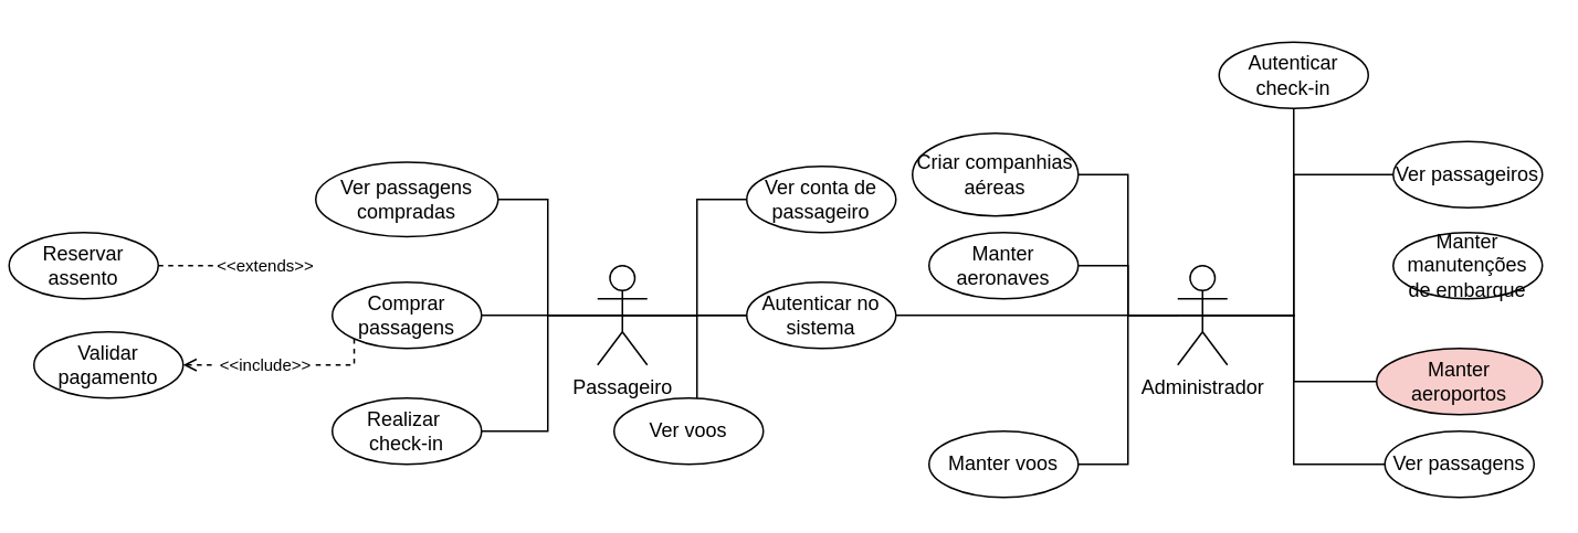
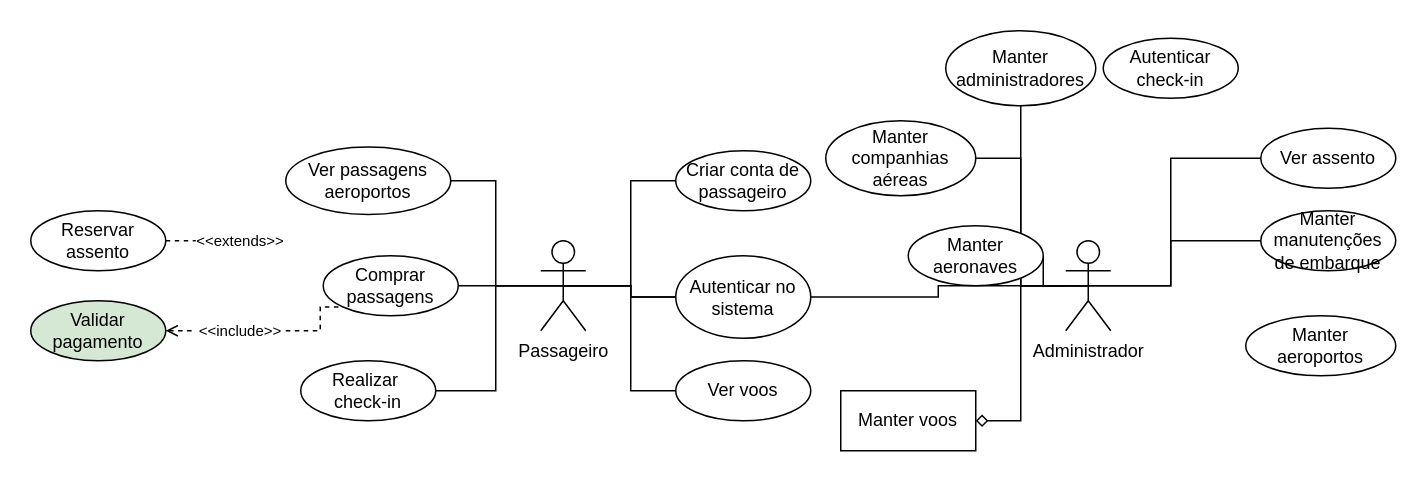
+ <mxCell id="31" value="Manter administradores" style="ellipse;whiteSpace=wrap;html=1;" parent="1" vertex="1"><mxGeometry x="630" y="20" width="100" height="50" as="geometry" /></mxCell>
- <mxCell id="33" style="edgeStyle=orthogonalEdgeStyle;rounded=0;orthogonalLoop=1;jettySize=auto;html=1;exitX=0.5;exitY=0.5;exitDx=0;exitDy=0;exitPerimeter=0;entryX=0.5;entryY=1;entryDx=0;entryDy=0;endArrow=none;endFill=0;" parent="1" source="18" target="32" edge="1"><mxGeometry relative="1" as="geometry"><mxPoint x="780" y="70" as="targetPoint" /><Array as="points"><mxPoint x="780" y="190" /><mxPoint x="780" y="65" /></Array></mxGeometry></mxCell>
+ <mxCell id="16" style="edgeStyle=orthogonalEdgeStyle;rounded=0;orthogonalLoop=1;jettySize=auto;html=1;exitX=0.5;exitY=0.5;exitDx=0;exitDy=0;exitPerimeter=0;entryX=0.5;entryY=1;entryDx=0;entryDy=0;endArrow=none;endFill=0;" parent="1" source="18" target="31" edge="1"><mxGeometry relative="1" as="geometry"><Array as="points"><mxPoint x="680" y="190" /><mxPoint x="680" y="80" /></Array></mxGeometry></mxCell>
- <mxCell id="26" value="Criar companhias aéreas" style="ellipse;whiteSpace=wrap;html=1;" parent="1" vertex="1"><mxGeometry x="550" y="80" width="100" height="50" as="geometry" /></mxCell>
+ <mxCell id="26" value="Manter companhias aéreas" style="ellipse;whiteSpace=wrap;html=1;" parent="1" vertex="1"><mxGeometry x="550" y="80" width="100" height="50" as="geometry" /></mxCell>
- <mxCell id="30" value="Ver passageiros" style="ellipse;whiteSpace=wrap;html=1;" parent="1" vertex="1"><mxGeometry x="840" y="85" width="90" height="40" as="geometry" /></mxCell>
+ <mxCell id="30" value="Ver assento" style="ellipse;whiteSpace=wrap;html=1;" parent="1" vertex="1"><mxGeometry x="840" y="85" width="90" height="40" as="geometry" /></mxCell>
- <mxCell id="34" value="Ver passagens compradas" style="ellipse;whiteSpace=wrap;html=1;" parent="1" vertex="1"><mxGeometry x="190" y="97.5" width="110" height="45" as="geometry" /></mxCell>
+ <mxCell id="34" value="Ver passagens aeroportos" style="ellipse;whiteSpace=wrap;html=1;" parent="1" vertex="1"><mxGeometry x="190" y="97.5" width="110" height="45" as="geometry" /></mxCell>
- <mxCell id="28" value="Ver conta de passageiro" style="ellipse;whiteSpace=wrap;html=1;" parent="1" vertex="1"><mxGeometry x="450" y="100" width="90" height="40" as="geometry" /></mxCell>
+ <mxCell id="28" value="Criar conta de passageiro" style="ellipse;whiteSpace=wrap;html=1;" parent="1" vertex="1"><mxGeometry x="450" y="100" width="90" height="40" as="geometry" /></mxCell>
- <mxCell id="40" value="Reservar assento" style="ellipse;whiteSpace=wrap;html=1;" vertex="1" parent="1"><mxGeometry x="5" y="140" width="90" height="40" as="geometry" /></mxCell>
+ <mxCell id="40" value="Reservar assento" style="ellipse;whiteSpace=wrap;html=1;" vertex="1" parent="1"><mxGeometry x="20" y="140" width="90" height="40" as="geometry" /></mxCell>
- <mxCell id="23" value="Manter aeronaves" style="ellipse;whiteSpace=wrap;html=1;" parent="1" vertex="1"><mxGeometry x="560" y="140" width="90" height="40" as="geometry" /></mxCell>
+ <mxCell id="23" value="Manter aeronaves" style="ellipse;whiteSpace=wrap;html=1;" parent="1" vertex="1"><mxGeometry x="605" y="150" width="90" height="40" as="geometry" /></mxCell>
+ <mxCell id="11" style="edgeStyle=orthogonalEdgeStyle;rounded=0;orthogonalLoop=1;jettySize=auto;html=1;exitX=0.5;exitY=0.5;exitDx=0;exitDy=0;exitPerimeter=0;entryX=0;entryY=0.5;entryDx=0;entryDy=0;endArrow=none;endFill=0;" parent="1" source="18" target="25" edge="1"><mxGeometry relative="1" as="geometry"><Array as="points"><mxPoint x="780" y="190" /><mxPoint x="780" y="160" /></Array></mxGeometry></mxCell>
- <mxCell id="20" value="Comprar passagens" style="ellipse;whiteSpace=wrap;html=1;" parent="1" vertex="1"><mxGeometry x="200" y="170" width="90" height="40" as="geometry" /></mxCell>
+ <mxCell id="20" value="Comprar passagens" style="ellipse;whiteSpace=wrap;html=1;" parent="1" vertex="1"><mxGeometry x="215" y="170" width="90" height="40" as="geometry" /></mxCell>
- <mxCell id="19" value="&lt;div&gt;Autenticar no&lt;/div&gt;&lt;div&gt;sistema&lt;br&gt;&lt;/div&gt;" style="ellipse;whiteSpace=wrap;html=1;" parent="1" vertex="1"><mxGeometry x="450" y="170" width="90" height="40" as="geometry" /></mxCell>
+ <mxCell id="19" value="&lt;div&gt;Autenticar no&lt;/div&gt;&lt;div&gt;sistema&lt;br&gt;&lt;/div&gt;" style="ellipse;whiteSpace=wrap;html=1;" parent="1" vertex="1"><mxGeometry x="450" y="170" width="90" height="55" as="geometry" /></mxCell>
- <mxCell id="36" value="Validar pagamento" style="ellipse;whiteSpace=wrap;html=1;" parent="1" vertex="1"><mxGeometry x="20" y="200" width="90" height="40" as="geometry" /></mxCell>
+ <mxCell id="36" value="Validar pagamento" style="ellipse;whiteSpace=wrap;html=1;fillColor=#d5e8d4;" parent="1" vertex="1"><mxGeometry x="20" y="200" width="90" height="40" as="geometry" /></mxCell>
- <mxCell id="10" style="edgeStyle=orthogonalEdgeStyle;rounded=0;orthogonalLoop=1;jettySize=auto;html=1;exitX=0.5;exitY=0.5;exitDx=0;exitDy=0;exitPerimeter=0;entryX=0;entryY=0.5;entryDx=0;entryDy=0;endArrow=none;endFill=0;" parent="1" source="18" target="24" edge="1"><mxGeometry relative="1" as="geometry"><Array as="points"><mxPoint x="780" y="190" /><mxPoint x="780" y="230" /></Array><mxPoint x="725" y="194.99" as="sourcePoint" /><mxPoint x="800" y="210" as="targetPoint" /></mxGeometry></mxCell>
- <mxCell id="24" value="Manter aeroportos" style="ellipse;whiteSpace=wrap;html=1;fillColor=#f8cecc;" parent="1" vertex="1"><mxGeometry x="830" y="210" width="100" height="40" as="geometry" /></mxCell>
+ <mxCell id="24" value="Manter aeroportos" style="ellipse;whiteSpace=wrap;html=1;" parent="1" vertex="1"><mxGeometry x="830" y="210" width="100" height="40" as="geometry" /></mxCell>
- <mxCell id="37" value="Ver voos" style="ellipse;whiteSpace=wrap;html=1;" parent="1" vertex="1"><mxGeometry x="370" y="240" width="90" height="40" as="geometry" /></mxCell>
+ <mxCell id="37" value="Ver voos" style="ellipse;whiteSpace=wrap;html=1;" parent="1" vertex="1"><mxGeometry x="450" y="240" width="90" height="40" as="geometry" /></mxCell>
- <mxCell id="22" value="Manter voos" style="ellipse;whiteSpace=wrap;html=1;" parent="1" vertex="1"><mxGeometry x="560" y="260" width="90" height="40" as="geometry" /></mxCell>
+ <mxCell id="22" value="Manter voos" style="whiteSpace=wrap;html=1;rounded=0;" parent="1" vertex="1"><mxGeometry x="560" y="260" width="90" height="40" as="geometry" /></mxCell>
- <mxCell id="15" value="" style="edgeStyle=orthogonalEdgeStyle;rounded=0;orthogonalLoop=1;jettySize=auto;html=1;endArrow=none;endFill=0;entryX=1;entryY=0.5;entryDx=0;entryDy=0;" parent="1" source="18" target="22" edge="1"><mxGeometry relative="1" as="geometry"><Array as="points"><mxPoint x="680" y="190" /><mxPoint x="680" y="280" /></Array><mxPoint x="680" y="280" as="targetPoint" /></mxGeometry></mxCell>
+ <mxCell id="15" value="" style="edgeStyle=orthogonalEdgeStyle;rounded=0;orthogonalLoop=1;jettySize=auto;html=1;endArrow=diamond;endFill=0;entryX=1;entryY=0.5;entryDx=0;entryDy=0;" parent="1" source="18" target="22" edge="1"><mxGeometry relative="1" as="geometry"><Array as="points"><mxPoint x="680" y="190" /><mxPoint x="680" y="280" /></Array><mxPoint x="680" y="280" as="targetPoint" /></mxGeometry></mxCell>
- <mxCell id="12" style="edgeStyle=orthogonalEdgeStyle;rounded=0;orthogonalLoop=1;jettySize=auto;html=1;exitX=0.5;exitY=0.5;exitDx=0;exitDy=0;exitPerimeter=0;entryX=0;entryY=0.5;entryDx=0;entryDy=0;endArrow=none;endFill=0;" parent="1" source="18" target="27" edge="1"><mxGeometry relative="1" as="geometry"><Array as="points"><mxPoint x="780" y="190" /><mxPoint x="780" y="280" /></Array></mxGeometry></mxCell>
- <mxCell id="27" value="Ver passagens" style="ellipse;whiteSpace=wrap;html=1;" parent="1" vertex="1"><mxGeometry x="835" y="260" width="90" height="40" as="geometry" /></mxCell>
